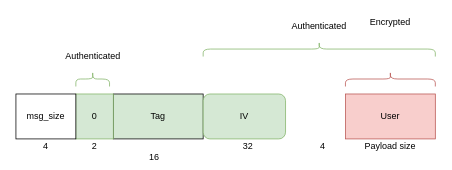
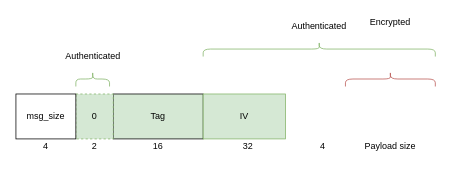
- <mxCell id="4" value="0" style="rounded=0;whiteSpace=wrap;html=1;fillColor=#d5e8d4;strokeColor=#82b366;" vertex="1" parent="1"><mxGeometry x="100" y="125" width="50" height="60" as="geometry" /></mxCell>
+ <mxCell id="4" value="0" style="rounded=0;whiteSpace=wrap;html=1;fillColor=#d5e8d4;strokeColor=#82b366;dashed=1;" vertex="1" parent="1"><mxGeometry x="100" y="125" width="50" height="60" as="geometry" /></mxCell>
- <mxCell id="3" value="IV" style="whiteSpace=wrap;html=1;fillColor=#d5e8d4;strokeColor=#82b366;rounded=1;" vertex="1" parent="1"><mxGeometry x="270" y="125" width="110" height="60" as="geometry" /></mxCell>
+ <mxCell id="3" value="IV" style="rounded=0;whiteSpace=wrap;html=1;fillColor=#d5e8d4;strokeColor=#82b366;" vertex="1" parent="1"><mxGeometry x="270" y="125" width="110" height="60" as="geometry" /></mxCell>
- <mxCell id="6" value="User" style="rounded=0;whiteSpace=wrap;html=1;fillColor=#f8cecc;strokeColor=#b85450;" vertex="1" parent="1"><mxGeometry x="460" y="125" width="120" height="60" as="geometry" /></mxCell>
- <mxCell id="10" value="16" style="text;html=1;strokeColor=none;fillColor=none;align=center;verticalAlign=middle;whiteSpace=wrap;rounded=0;" vertex="1" parent="1"><mxGeometry x="185" y="200" width="40" height="20" as="geometry" /></mxCell>
+ <mxCell id="10" value="16" style="text;html=1;strokeColor=none;fillColor=none;align=center;verticalAlign=middle;whiteSpace=wrap;rounded=0;" vertex="1" parent="1"><mxGeometry x="190" y="185" width="40" height="20" as="geometry" /></mxCell>
